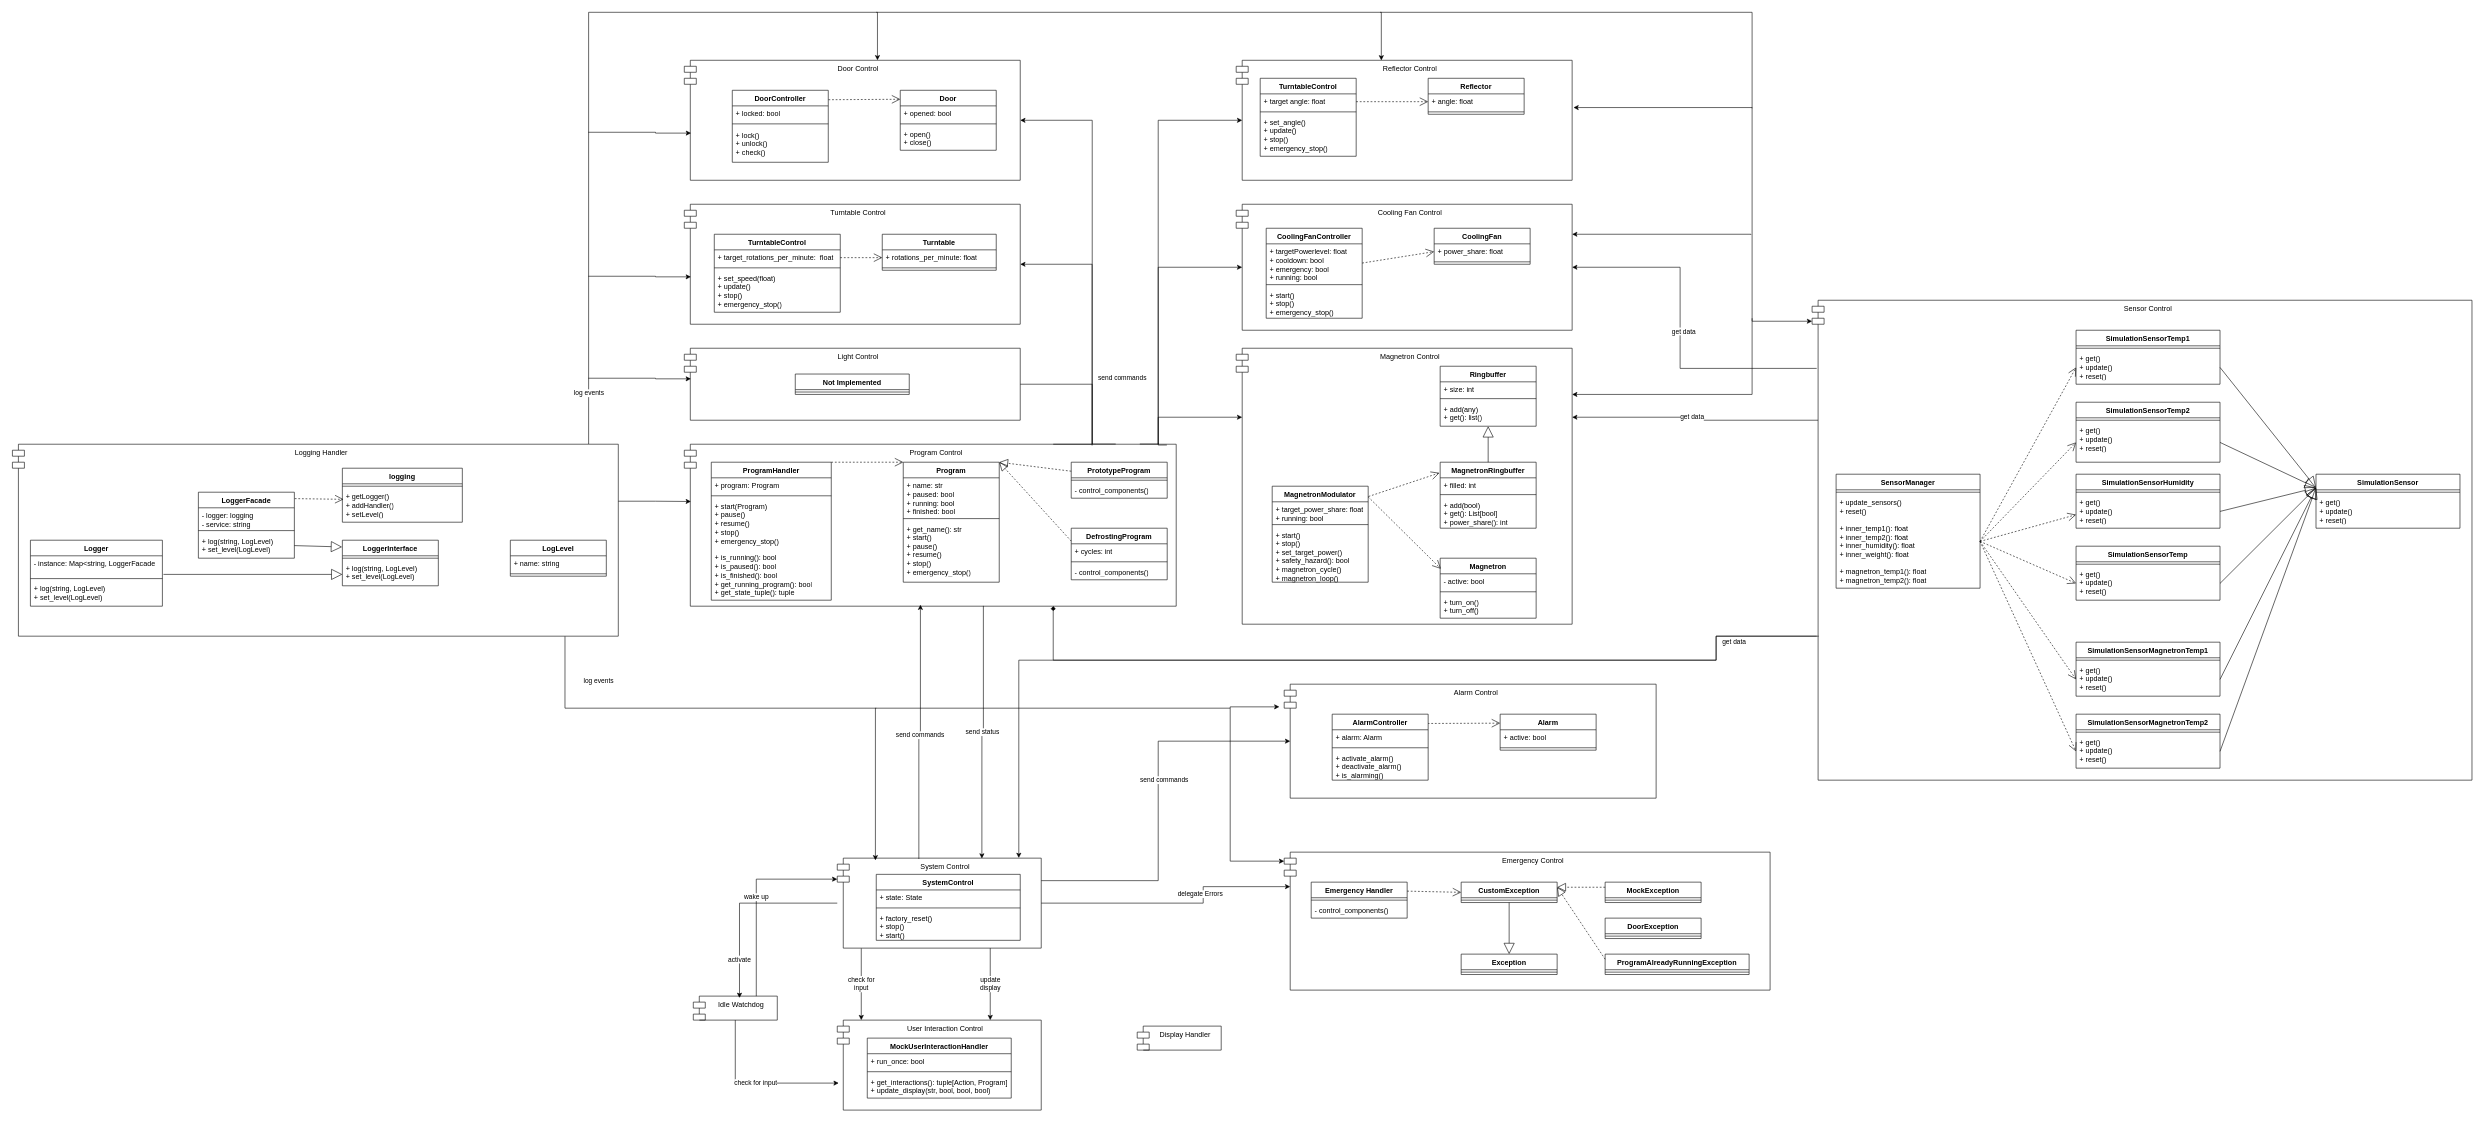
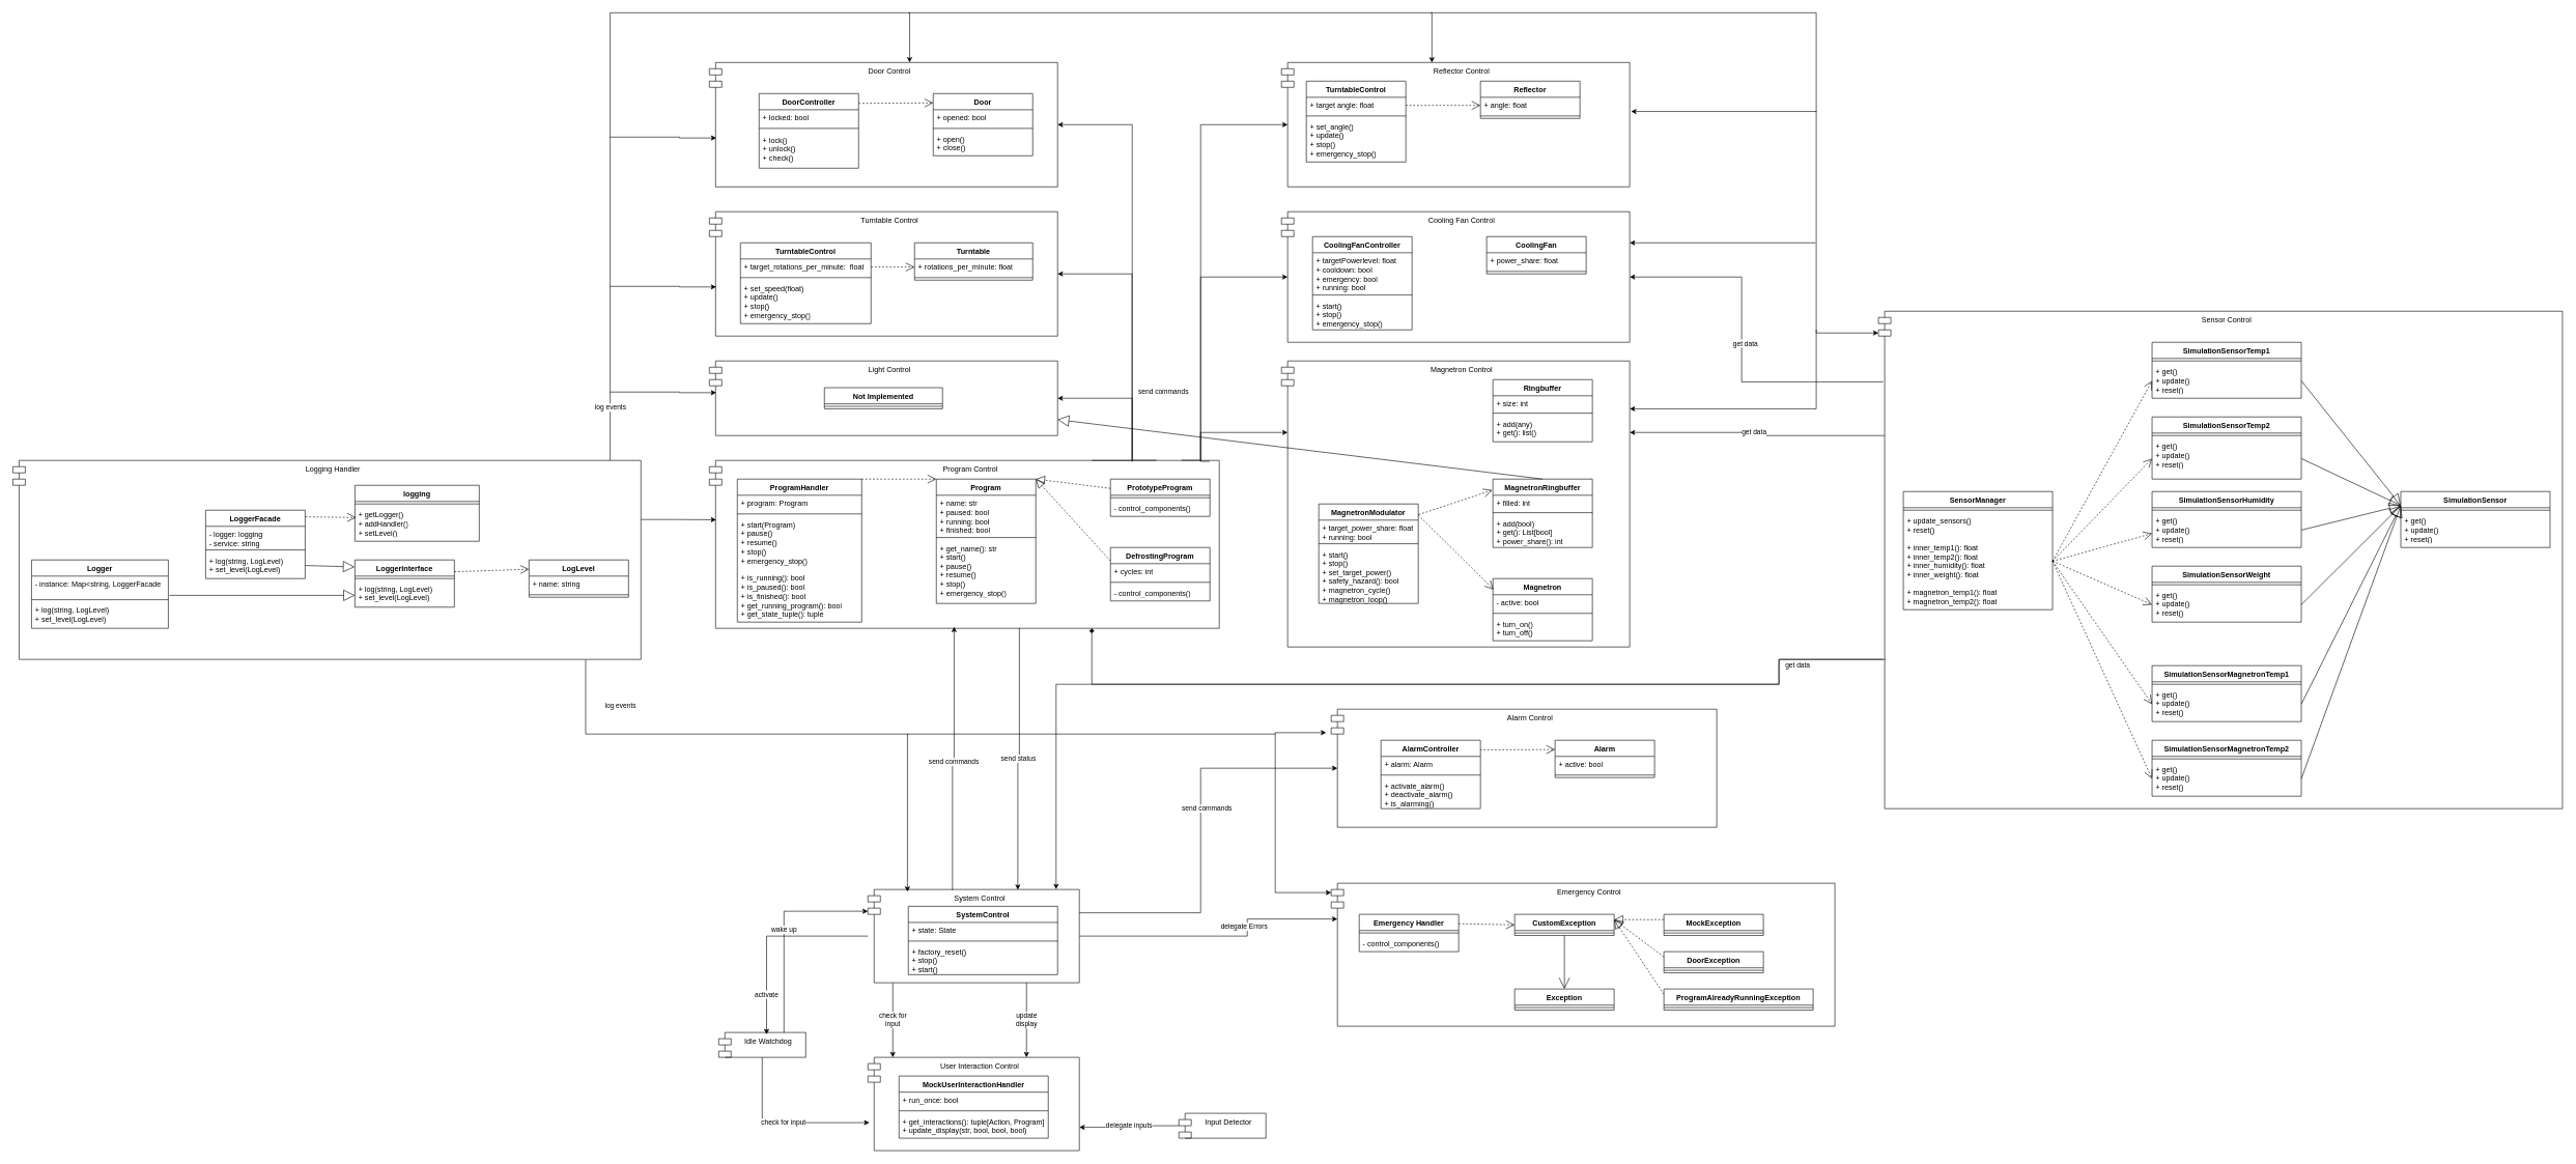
- <mxCell id="124" value="" style="endArrow=open;endSize=12;dashed=1;html=1;rounded=0;exitX=1;exitY=0.5;exitDx=0;exitDy=0;entryX=0;entryY=0.5;entryDx=0;entryDy=0;" edge="1" parent="1" source="118" target="122"><mxGeometry width="160" relative="1" as="geometry"><mxPoint x="2390" y="620" as="sourcePoint" /><mxPoint x="2550" y="620" as="targetPoint" /></mxGeometry></mxCell>
- <mxCell id="190" value="send commands" style="edgeStyle=orthogonalEdgeStyle;rounded=0;orthogonalLoop=1;jettySize=auto;html=1;entryX=1;entryY=0.5;entryDx=0;entryDy=0;exitX=0.75;exitY=0;exitDx=0;exitDy=0;endArrow=none;" edge="1" parent="1" source="5" target="4"><mxGeometry x="0.158" y="-51" relative="1" as="geometry"><mxPoint x="50" y="41" as="offset" /><mxPoint x="1785" y="683.48" as="sourcePoint" /><mxPoint x="1785" y="550" as="targetPoint" /><Array as="points"><mxPoint x="1820" y="740" /><mxPoint x="1820" y="640" /></Array></mxGeometry></mxCell>
+ <mxCell id="190" value="send commands" style="edgeStyle=orthogonalEdgeStyle;rounded=0;orthogonalLoop=1;jettySize=auto;html=1;entryX=1;entryY=0.5;entryDx=0;entryDy=0;exitX=0.75;exitY=0;exitDx=0;exitDy=0;" edge="1" parent="1" source="5" target="4"><mxGeometry x="0.158" y="-51" relative="1" as="geometry"><mxPoint x="50" y="41" as="offset" /><mxPoint x="1785" y="683.48" as="sourcePoint" /><mxPoint x="1785" y="550" as="targetPoint" /><Array as="points"><mxPoint x="1820" y="740" /><mxPoint x="1820" y="640" /></Array></mxGeometry></mxCell>
- <mxCell id="63" value="" style="endArrow=block;endSize=16;endFill=0;html=1;rounded=0;entryX=0.5;entryY=1;entryDx=0;entryDy=0;exitX=0.5;exitY=0;exitDx=0;exitDy=0;" edge="1" parent="1" source="55" target="59"><mxGeometry width="160" relative="1" as="geometry"><mxPoint x="2480" y="848" as="sourcePoint" /><mxPoint x="2680" y="760" as="targetPoint" /></mxGeometry></mxCell>
+ <mxCell id="63" value="" style="endArrow=block;endSize=16;endFill=0;html=1;rounded=0;exitX=0.5;exitY=0;exitDx=0;exitDy=0;" edge="1" parent="1" source="55" target="4"><mxGeometry width="160" relative="1" as="geometry"><mxPoint x="2480" y="848" as="sourcePoint" /><mxPoint x="2680" y="760" as="targetPoint" /></mxGeometry></mxCell>
+ <mxCell id="44" value="" style="endArrow=open;endSize=12;dashed=1;html=1;rounded=0;entryX=0;entryY=0.25;entryDx=0;entryDy=0;exitX=1;exitY=0.25;exitDx=0;exitDy=0;" edge="1" parent="1" source="34" target="24"><mxGeometry width="160" relative="1" as="geometry"><mxPoint x="730" y="930" as="sourcePoint" /><mxPoint x="834" y="938.5" as="targetPoint" /></mxGeometry></mxCell>
- <mxCell id="76" value="SimulationSensorTemp" style="swimlane;fontStyle=1;align=center;verticalAlign=top;childLayout=stackLayout;horizontal=1;startSize=26;horizontalStack=0;resizeParent=1;resizeParentMax=0;resizeLast=0;collapsible=1;marginBottom=0;whiteSpace=wrap;html=1;" vertex="1" parent="1"><mxGeometry x="3460" y="910" width="240" height="90" as="geometry" /></mxCell>
+ <mxCell id="76" value="SimulationSensorWeight" style="swimlane;fontStyle=1;align=center;verticalAlign=top;childLayout=stackLayout;horizontal=1;startSize=26;horizontalStack=0;resizeParent=1;resizeParentMax=0;resizeLast=0;collapsible=1;marginBottom=0;whiteSpace=wrap;html=1;" vertex="1" parent="1"><mxGeometry x="3460" y="910" width="240" height="90" as="geometry" /></mxCell>
+ <mxCell id="175" value="" style="endArrow=block;dashed=1;endFill=0;endSize=12;html=1;rounded=0;entryX=1;entryY=0.25;entryDx=0;entryDy=0;exitX=0;exitY=0.25;exitDx=0;exitDy=0;" edge="1" parent="1" source="170" target="162"><mxGeometry width="160" relative="1" as="geometry"><mxPoint x="2765" y="1520" as="sourcePoint" /><mxPoint x="2685" y="1520" as="targetPoint" /></mxGeometry></mxCell>
- <mxCell id="166" value="" style="endArrow=block;endSize=16;endFill=0;html=1;rounded=0;entryX=0.5;entryY=0;entryDx=0;entryDy=0;exitX=0.5;exitY=1;exitDx=0;exitDy=0;" edge="1" parent="1" source="162" target="164"><mxGeometry width="160" relative="1" as="geometry"><mxPoint x="2395" y="1530" as="sourcePoint" /><mxPoint x="2555" y="1530" as="targetPoint" /></mxGeometry></mxCell>
+ <mxCell id="166" value="" style="endArrow=open;endSize=16;endFill=0;html=1;rounded=0;entryX=0.5;entryY=0;entryDx=0;entryDy=0;exitX=0.5;exitY=1;exitDx=0;exitDy=0;" edge="1" parent="1" source="162" target="164"><mxGeometry width="160" relative="1" as="geometry"><mxPoint x="2395" y="1530" as="sourcePoint" /><mxPoint x="2555" y="1530" as="targetPoint" /></mxGeometry></mxCell>
- <mxCell id="14" value="Display Handler" style="shape=module;align=left;spacingLeft=20;align=center;verticalAlign=top;whiteSpace=wrap;html=1;" vertex="1" parent="1"><mxGeometry x="1895" y="1710" width="140" height="40" as="geometry" /></mxCell>
+ <mxCell id="16" value="Input Detector" style="shape=module;align=left;spacingLeft=20;align=center;verticalAlign=top;whiteSpace=wrap;html=1;" vertex="1" parent="1"><mxGeometry x="1895" y="1790" width="140" height="40" as="geometry" /></mxCell>
+ <mxCell id="15" value="delegate inputs" style="edgeStyle=orthogonalEdgeStyle;rounded=0;orthogonalLoop=1;jettySize=auto;html=1;entryX=1;entryY=0.75;entryDx=0;entryDy=0;" edge="1" parent="1" source="16" target="13"><mxGeometry x="-0.016" relative="1" as="geometry"><mxPoint as="offset" /></mxGeometry></mxCell>
